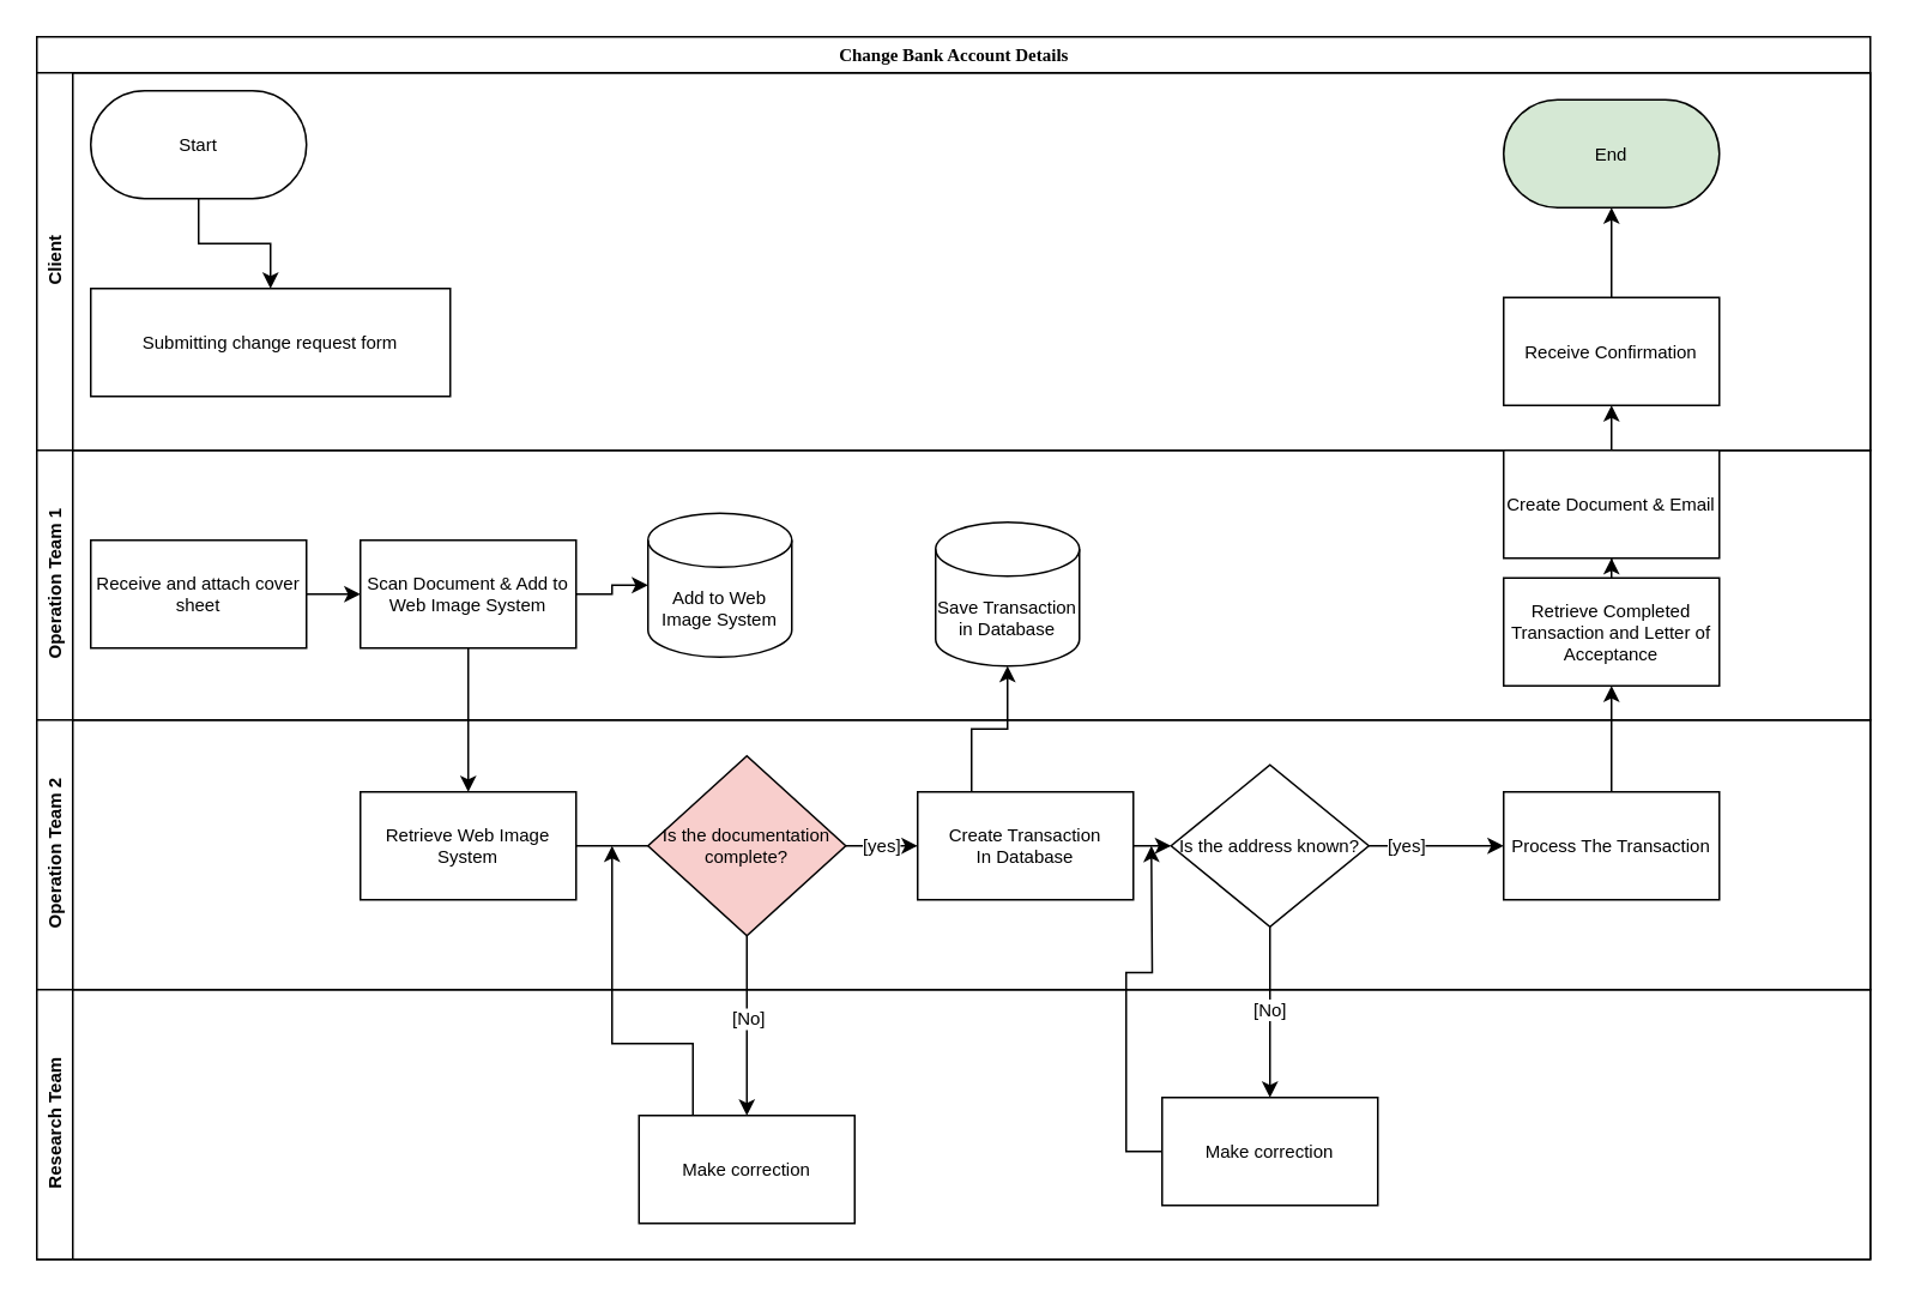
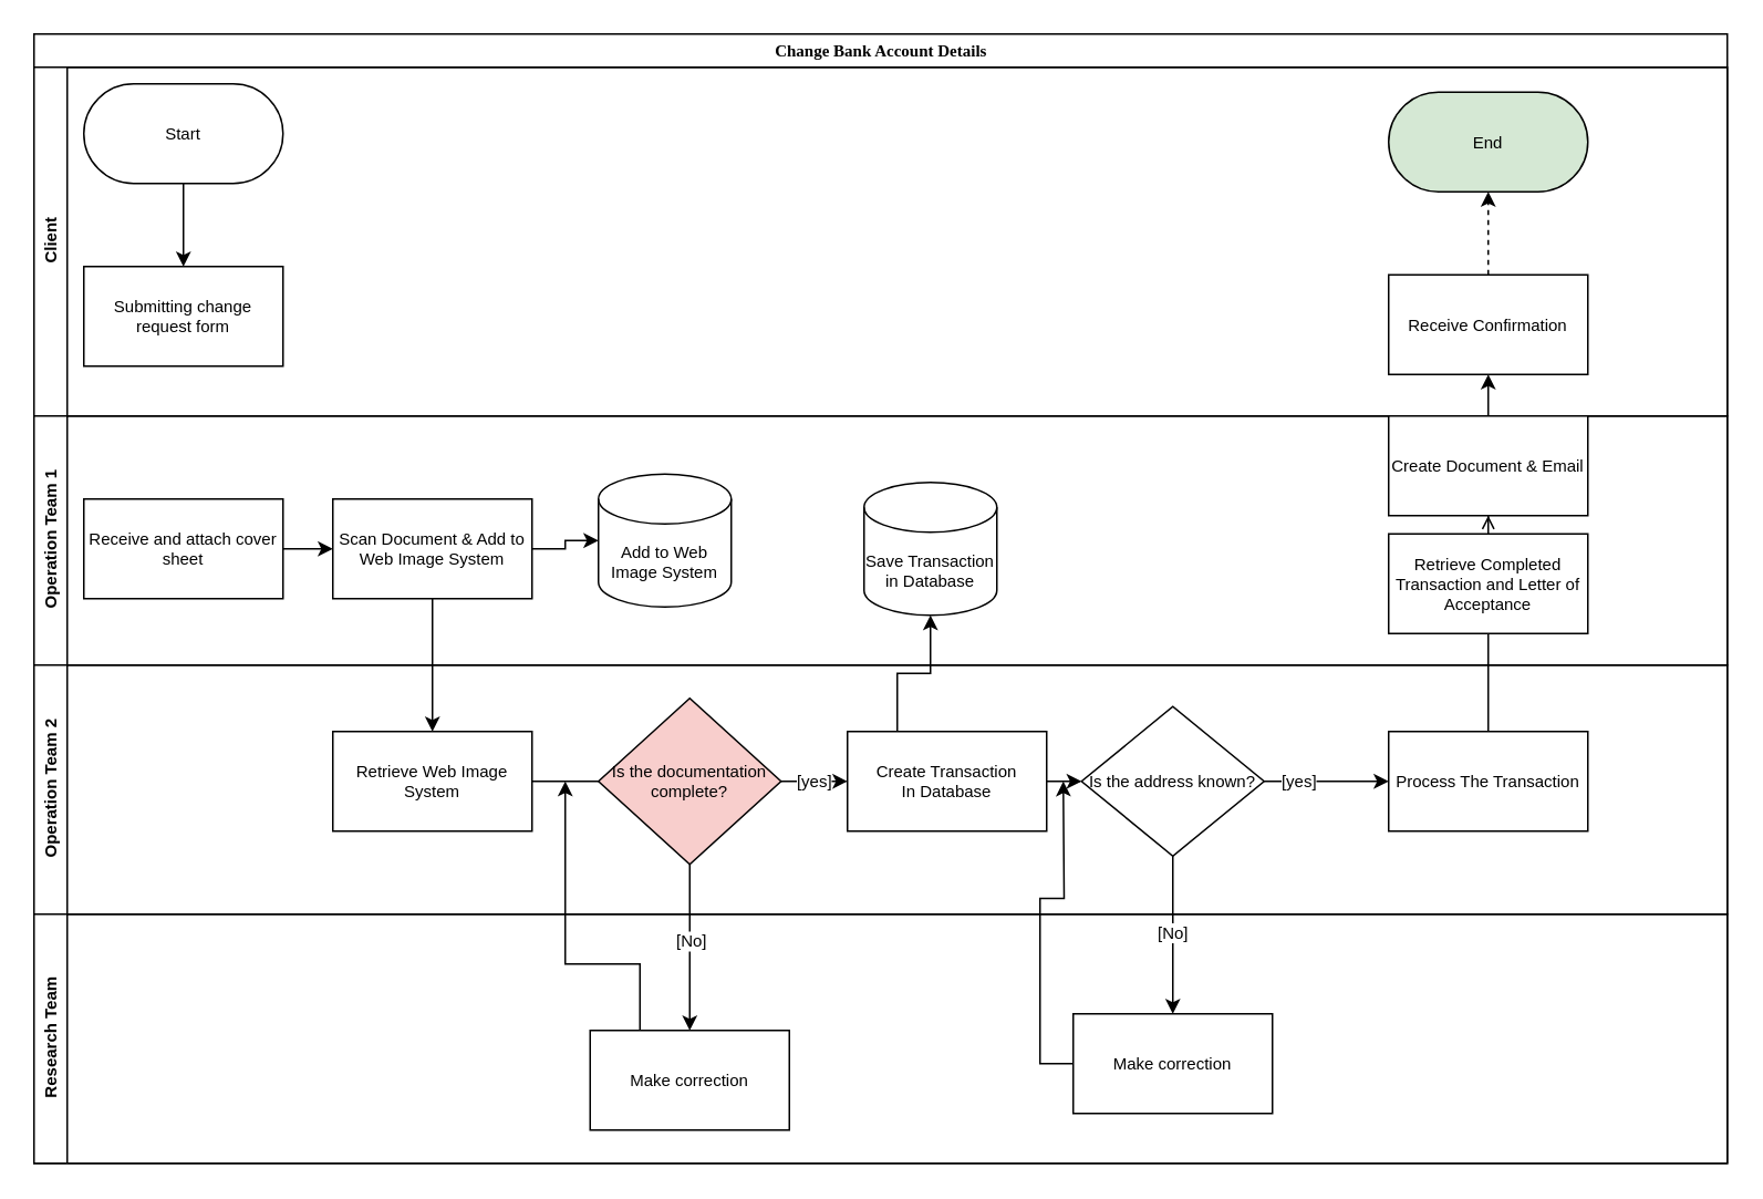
- <mxCell id="7" value="" style="edgeStyle=orthogonalEdgeStyle;rounded=0;orthogonalLoop=1;jettySize=auto;html=1;fontSize=10;" edge="1" parent="3" source="8" target="9"><mxGeometry relative="1" as="geometry" /></mxCell>
+ <mxCell id="7" value="" style="edgeStyle=orthogonalEdgeStyle;rounded=0;orthogonalLoop=1;jettySize=auto;html=1;fontSize=10;dashed=1;" edge="1" parent="3" source="8" target="9"><mxGeometry relative="1" as="geometry" /></mxCell>
- <mxCell id="6" value="Submitting change request form" style="rounded=1;whiteSpace=wrap;html=1;arcSize=0;fontSize=10;" vertex="1" parent="3"><mxGeometry x="30" y="120" width="200" height="60" as="geometry" /></mxCell>
+ <mxCell id="6" value="Submitting change request form" style="rounded=1;whiteSpace=wrap;html=1;arcSize=0;fontSize=10;" vertex="1" parent="3"><mxGeometry x="30" y="120" width="120" height="60" as="geometry" /></mxCell>
- <mxCell id="17" value="" style="edgeStyle=orthogonalEdgeStyle;rounded=0;orthogonalLoop=1;jettySize=auto;html=1;fontSize=10;" edge="1" parent="10" source="18" target="19"><mxGeometry relative="1" as="geometry" /></mxCell>
+ <mxCell id="17" value="" style="edgeStyle=orthogonalEdgeStyle;rounded=0;orthogonalLoop=1;jettySize=auto;html=1;fontSize=10;endArrow=open;" edge="1" parent="10" source="18" target="19"><mxGeometry relative="1" as="geometry" /></mxCell>
- <mxCell id="42" value="" style="edgeStyle=orthogonalEdgeStyle;rounded=0;orthogonalLoop=1;jettySize=auto;html=1;fontSize=10;" edge="1" parent="2" source="34" target="18"><mxGeometry relative="1" as="geometry" /></mxCell>
+ <mxCell id="42" value="" style="edgeStyle=orthogonalEdgeStyle;rounded=0;orthogonalLoop=1;jettySize=auto;html=1;fontSize=10;endArrow=none;" edge="1" parent="2" source="34" target="18"><mxGeometry relative="1" as="geometry" /></mxCell>
